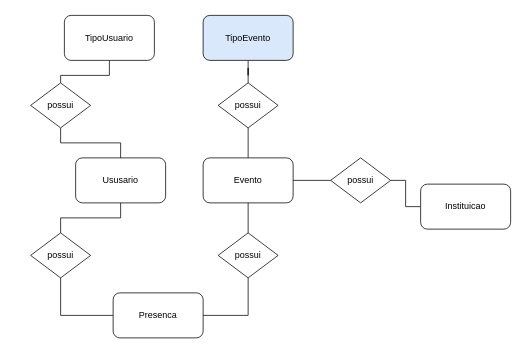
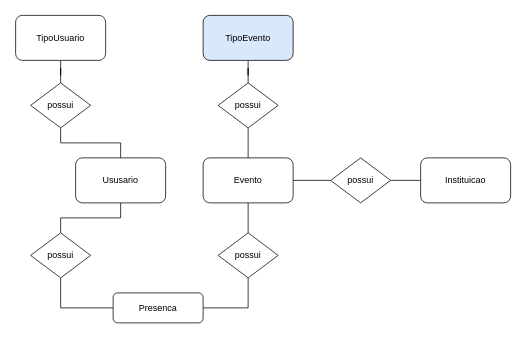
- <mxCell id="3" value="TipoUsuario" style="rounded=1;whiteSpace=wrap;html=1;" parent="1" vertex="1"><mxGeometry x="85" y="20" width="120" height="60" as="geometry" /></mxCell>
+ <mxCell id="3" value="TipoUsuario" style="rounded=1;whiteSpace=wrap;html=1;" parent="1" vertex="1"><mxGeometry x="20" y="20" width="120" height="60" as="geometry" /></mxCell>
- <mxCell id="22" value="Instituicao" style="rounded=1;whiteSpace=wrap;html=1;" parent="1" vertex="1"><mxGeometry x="560" y="245" width="120" height="60" as="geometry" /></mxCell>
+ <mxCell id="22" value="Instituicao" style="rounded=1;whiteSpace=wrap;html=1;" parent="1" vertex="1"><mxGeometry x="560" y="210" width="120" height="60" as="geometry" /></mxCell>
- <mxCell id="11" value="Presenca" style="rounded=1;whiteSpace=wrap;html=1;" parent="1" vertex="1"><mxGeometry x="150" y="390" width="120" height="60" as="geometry" /></mxCell>
+ <mxCell id="11" value="Presenca" style="rounded=1;whiteSpace=wrap;html=1;" parent="1" vertex="1"><mxGeometry x="150" y="390" width="120" height="40" as="geometry" /></mxCell>
